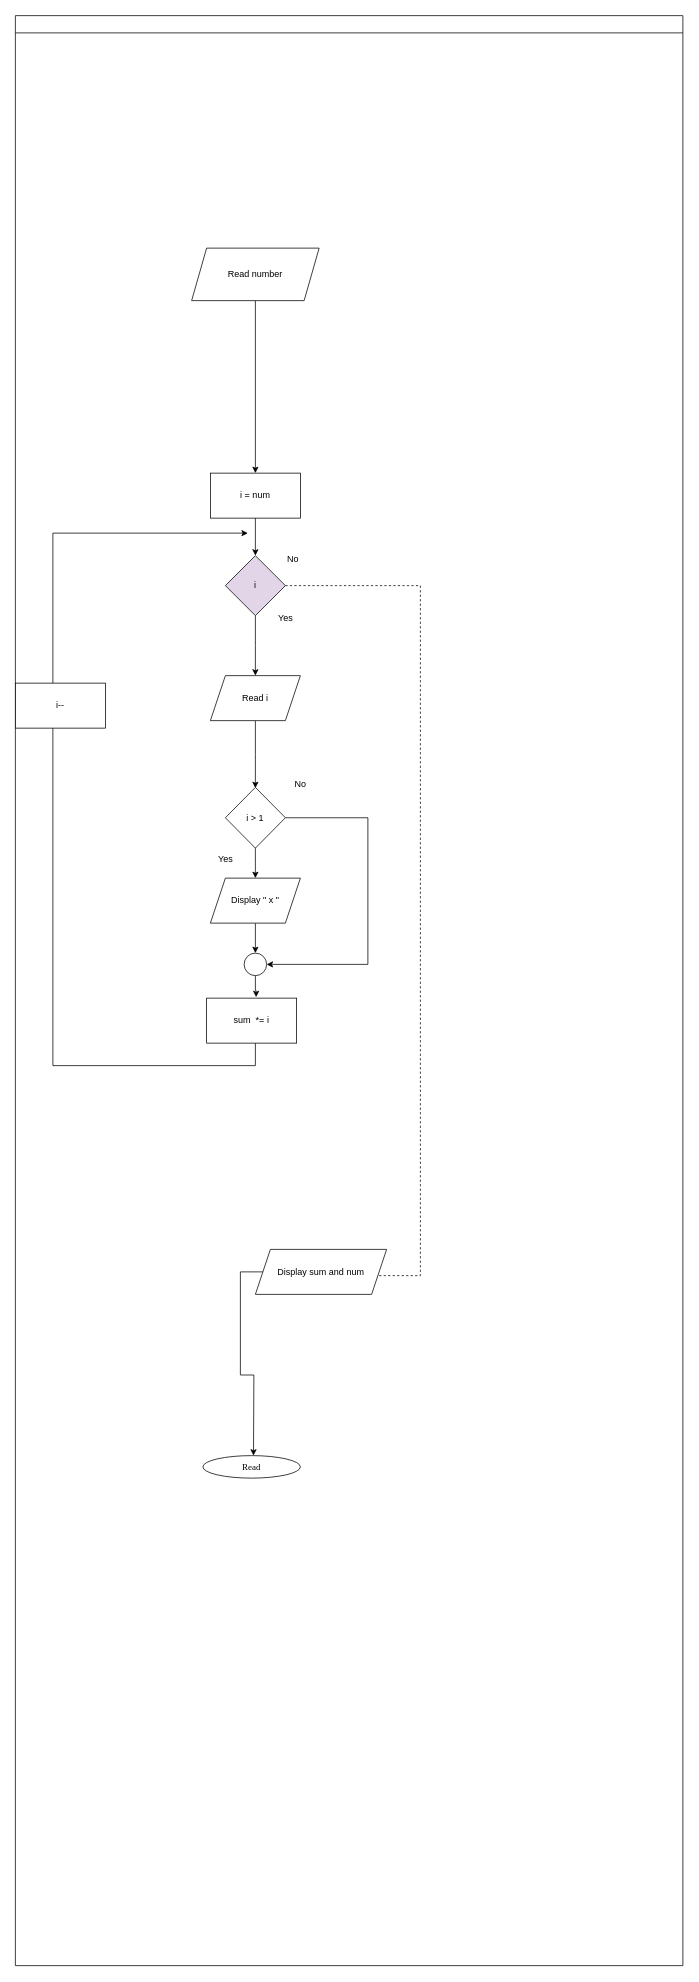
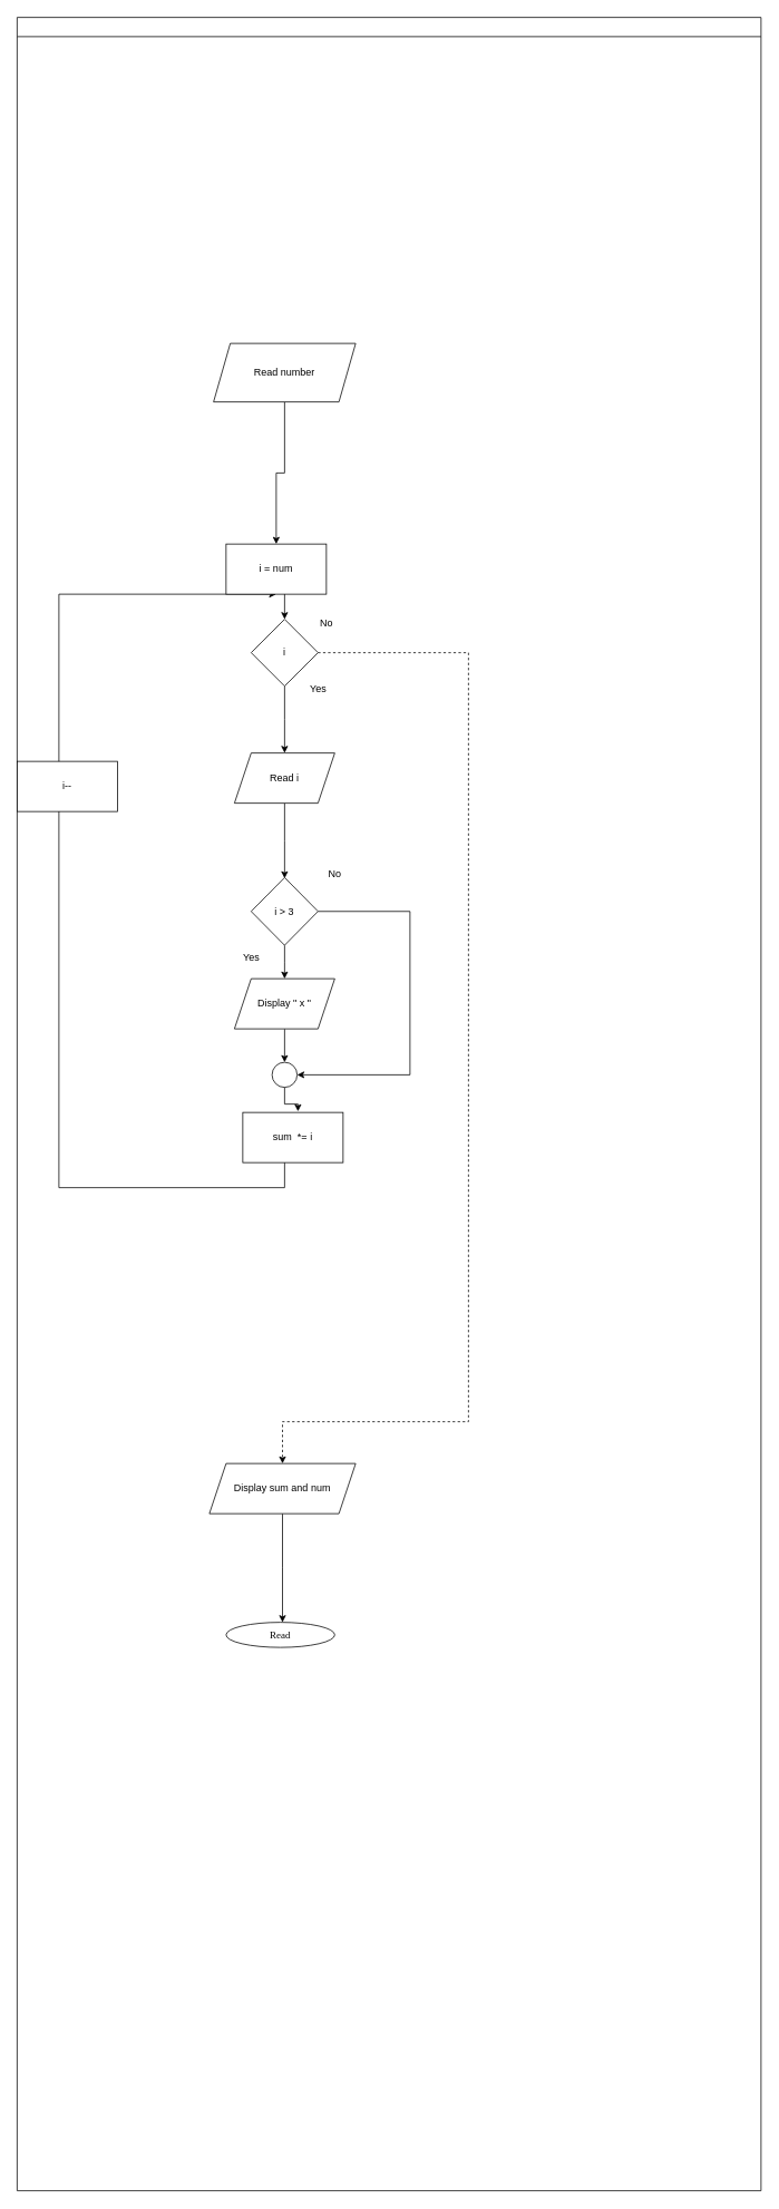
- <mxCell id="4" value="Read number" style="shape=parallelogram;perimeter=parallelogramPerimeter;whiteSpace=wrap;html=1;fixedSize=1;" parent="2" vertex="1"><mxGeometry x="235" y="310" width="170" height="70" as="geometry" /></mxCell>
+ <mxCell id="4" value="Read number" style="shape=parallelogram;perimeter=parallelogramPerimeter;whiteSpace=wrap;html=1;fixedSize=1;" parent="2" vertex="1"><mxGeometry x="235" y="390" width="170" height="70" as="geometry" /></mxCell>
- <mxCell id="13" value="i = num" style="rounded=0;whiteSpace=wrap;html=1;" vertex="1" parent="2"><mxGeometry x="260" y="610" width="120" height="60" as="geometry" /></mxCell>
+ <mxCell id="13" value="i = num" style="rounded=0;whiteSpace=wrap;html=1;" vertex="1" parent="2"><mxGeometry x="250" y="630" width="120" height="60" as="geometry" /></mxCell>
- <mxCell id="8" value="i" style="rhombus;whiteSpace=wrap;html=1;fillColor=#e1d5e7;" vertex="1" parent="2"><mxGeometry x="280" y="720" width="80" height="80" as="geometry" /></mxCell>
+ <mxCell id="8" value="i" style="rhombus;whiteSpace=wrap;html=1;" vertex="1" parent="2"><mxGeometry x="280" y="720" width="80" height="80" as="geometry" /></mxCell>
- <mxCell id="17" value="i &amp;gt; 1" style="rhombus;whiteSpace=wrap;html=1;" vertex="1" parent="2"><mxGeometry x="280" y="1029" width="80" height="81" as="geometry" /></mxCell>
+ <mxCell id="17" value="i &amp;gt; 3" style="rhombus;whiteSpace=wrap;html=1;" vertex="1" parent="2"><mxGeometry x="280" y="1029" width="80" height="81" as="geometry" /></mxCell>
- <mxCell id="12" value="sum&amp;nbsp; *= i" style="rounded=0;whiteSpace=wrap;html=1;" vertex="1" parent="2"><mxGeometry x="255" y="1310" width="120" height="60" as="geometry" /></mxCell>
+ <mxCell id="12" value="sum&amp;nbsp; *= i" style="rounded=0;whiteSpace=wrap;html=1;" vertex="1" parent="2"><mxGeometry x="270" y="1310" width="120" height="60" as="geometry" /></mxCell>
- <mxCell id="23" value="Display sum and num" style="shape=parallelogram;perimeter=parallelogramPerimeter;whiteSpace=wrap;html=1;fixedSize=1;" vertex="1" parent="2"><mxGeometry x="320" y="1645" width="175" height="60" as="geometry" /></mxCell>
+ <mxCell id="23" value="Display sum and num" style="shape=parallelogram;perimeter=parallelogramPerimeter;whiteSpace=wrap;html=1;fixedSize=1;" vertex="1" parent="2"><mxGeometry x="230" y="1730" width="175" height="60" as="geometry" /></mxCell>
